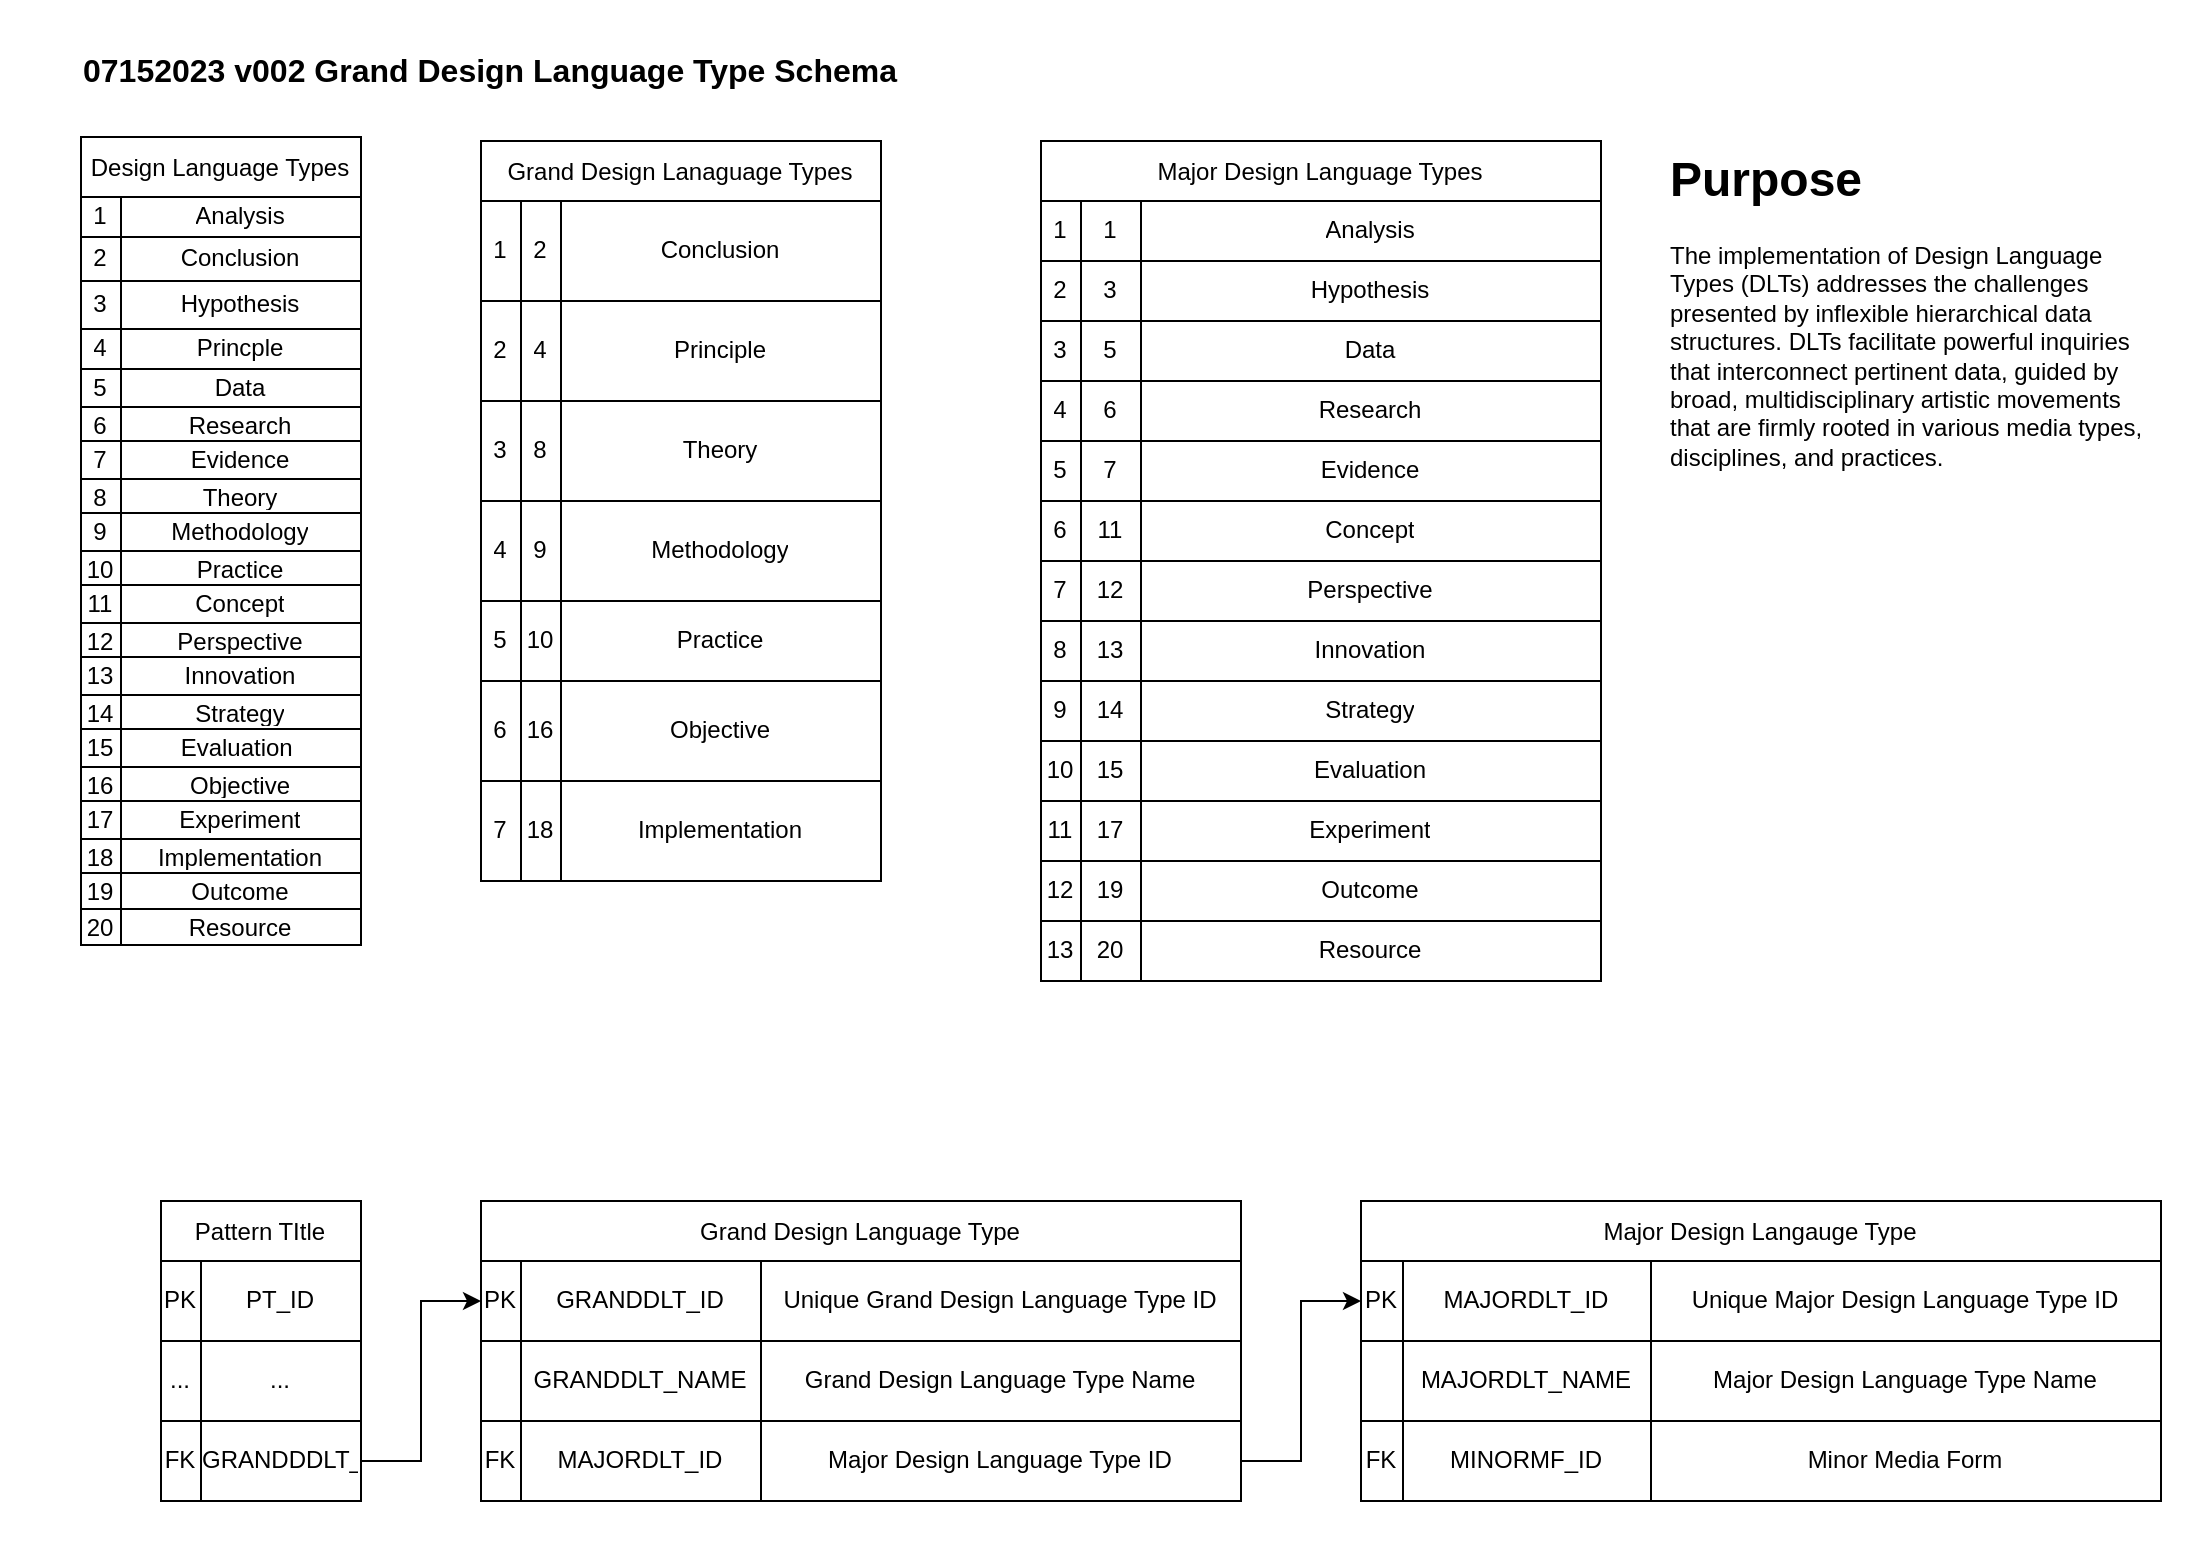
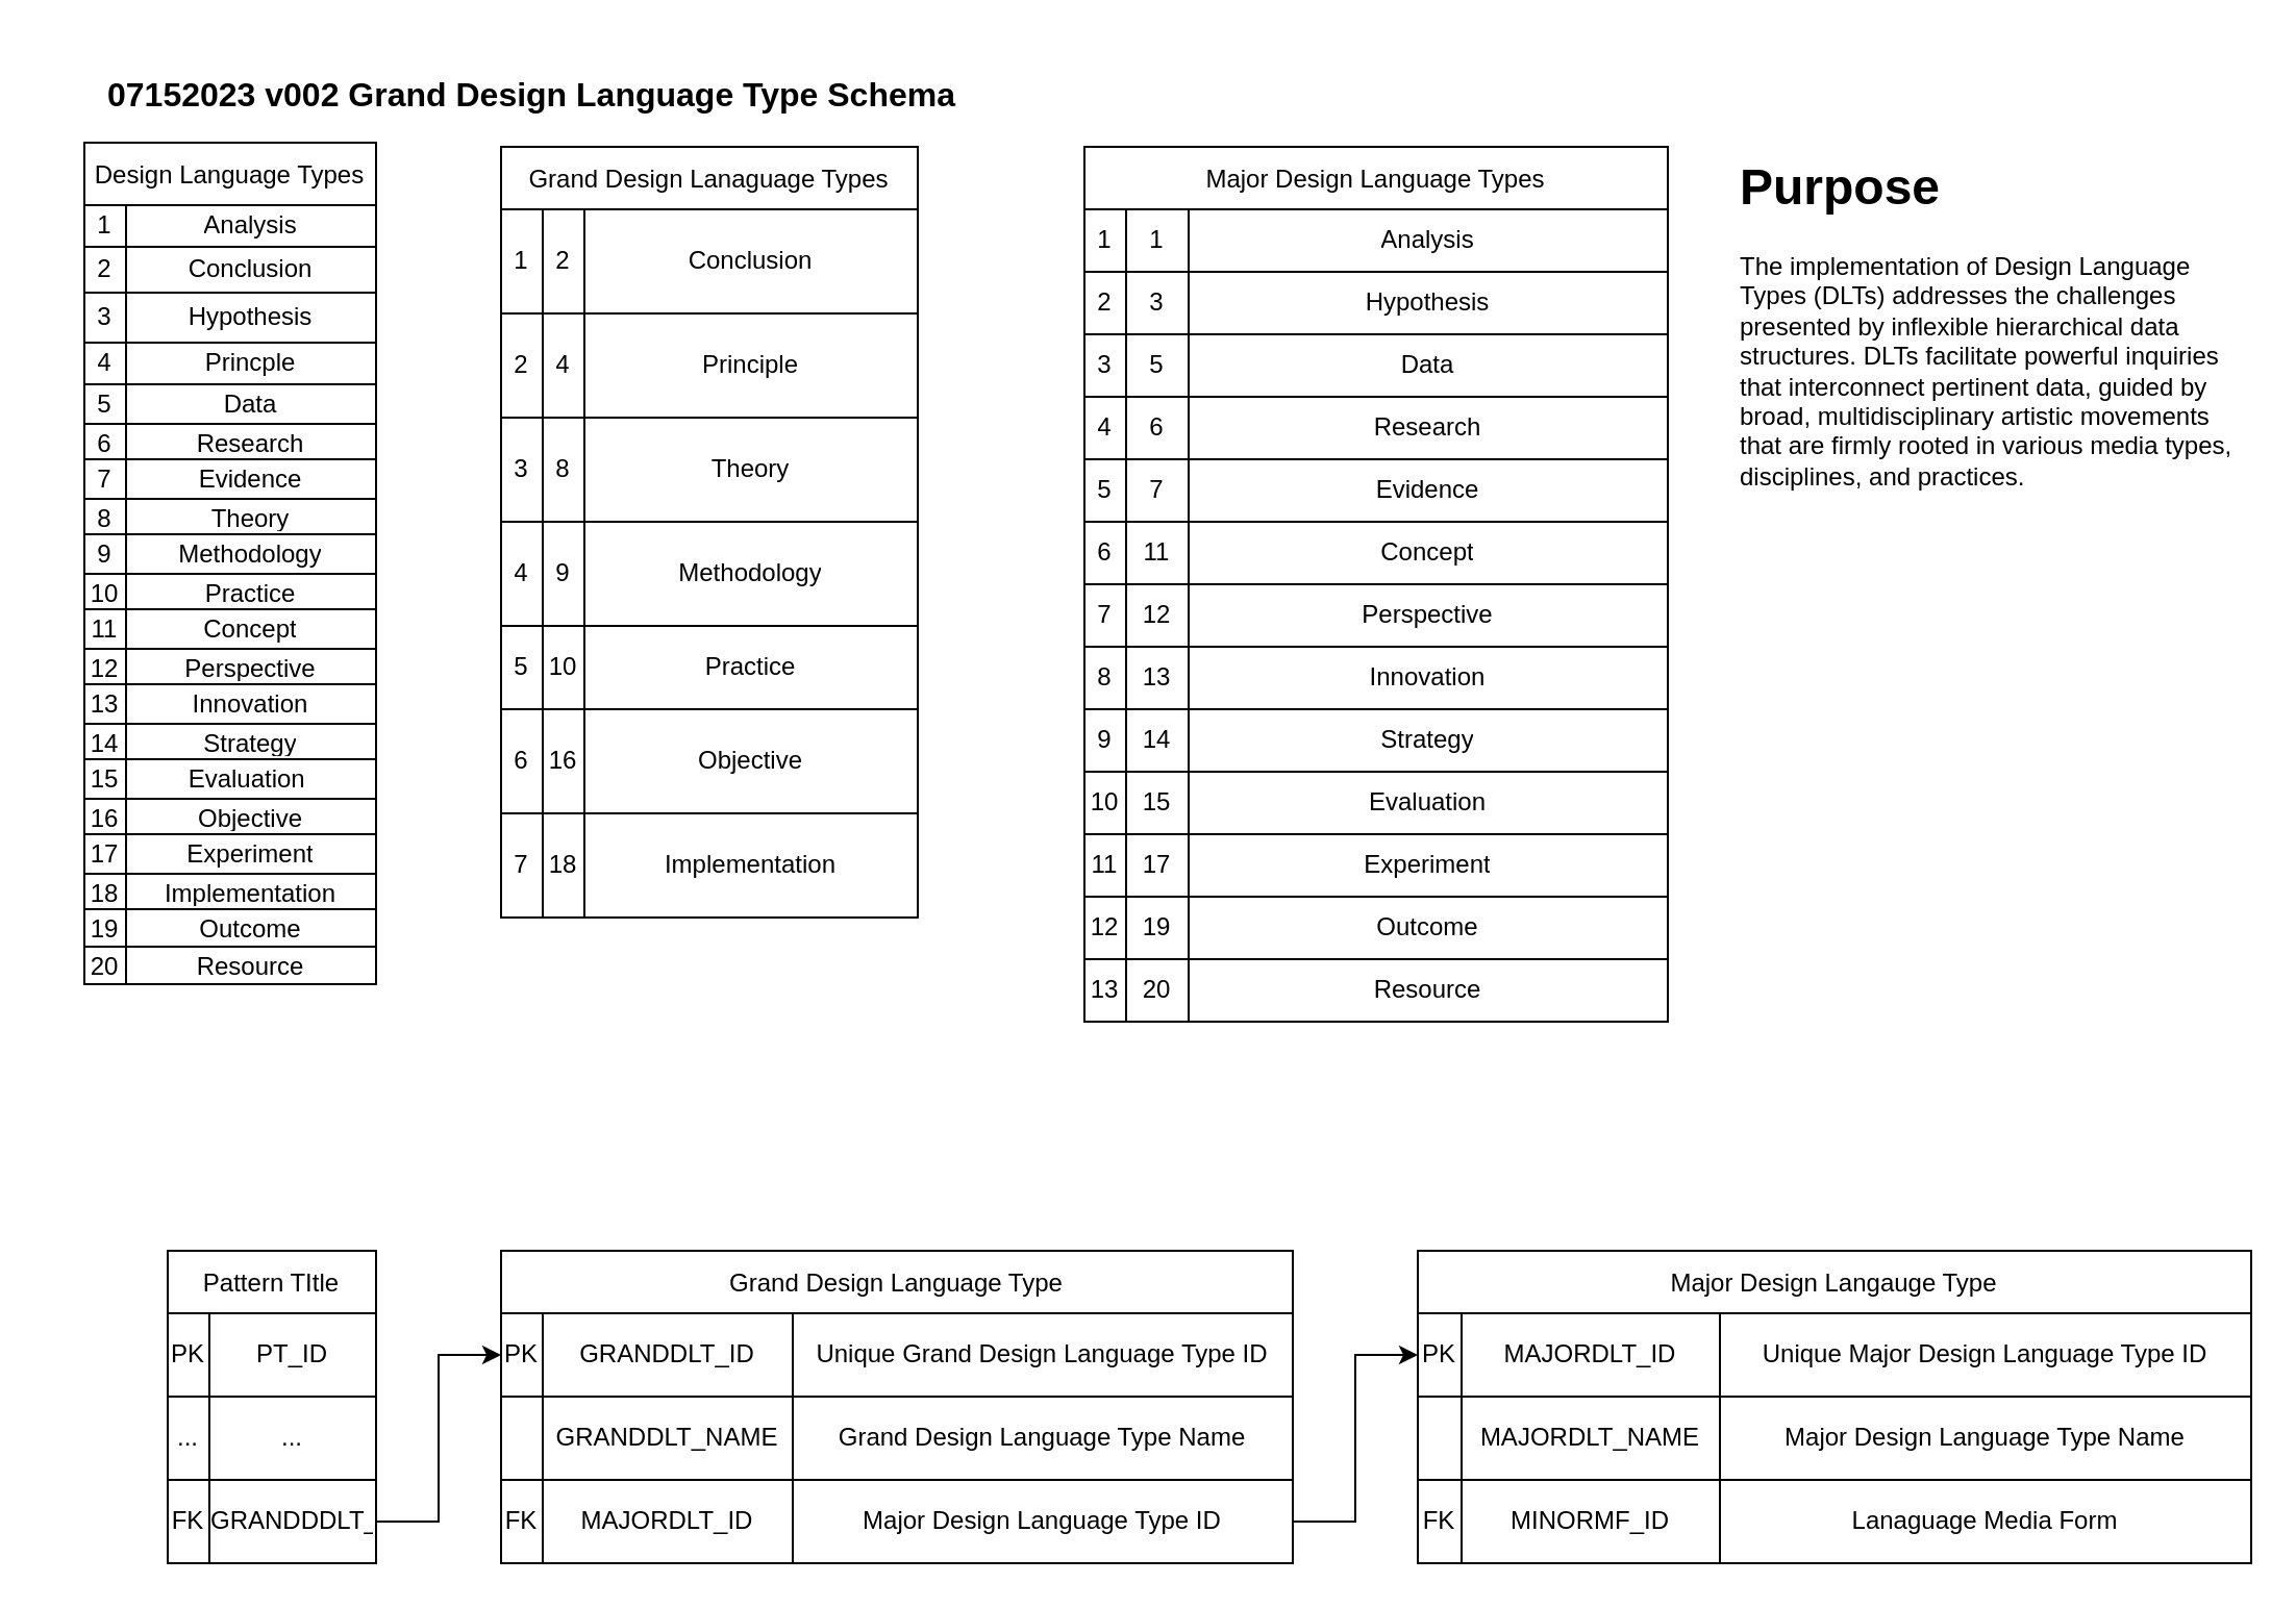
- <mxCell id="146" value="&lt;span style=&quot;font-size: 16px;&quot;&gt;07152023 v002 Grand Design Language Type Schema&lt;/span&gt;" style="text;html=1;strokeColor=none;fillColor=none;align=center;verticalAlign=middle;whiteSpace=wrap;rounded=0;fontStyle=1" parent="1" vertex="1"><mxGeometry x="20" y="20" width="450" height="30" as="geometry" /></mxCell>
+ <mxCell id="146" value="&lt;span style=&quot;font-size: 16px;&quot;&gt;07152023 v002 Grand Design Language Type Schema&lt;/span&gt;" style="text;html=1;strokeColor=none;fillColor=none;align=center;verticalAlign=middle;whiteSpace=wrap;rounded=0;fontStyle=1" parent="1" vertex="1"><mxGeometry x="30" y="30" width="450" height="30" as="geometry" /></mxCell>
- <mxCell id="183" value="Minor Media Form" style="shape=partialRectangle;html=1;whiteSpace=wrap;connectable=0;strokeColor=inherit;overflow=hidden;fillColor=none;top=0;left=0;bottom=0;right=0;pointerEvents=1;" vertex="1" parent="180"><mxGeometry x="145" width="255" height="40" as="geometry"><mxRectangle width="255" height="40" as="alternateBounds" /></mxGeometry></mxCell>
+ <mxCell id="183" value="Lanaguage Media Form" style="shape=partialRectangle;html=1;whiteSpace=wrap;connectable=0;strokeColor=inherit;overflow=hidden;fillColor=none;top=0;left=0;bottom=0;right=0;pointerEvents=1;" vertex="1" parent="180"><mxGeometry x="145" width="255" height="40" as="geometry"><mxRectangle width="255" height="40" as="alternateBounds" /></mxGeometry></mxCell>
